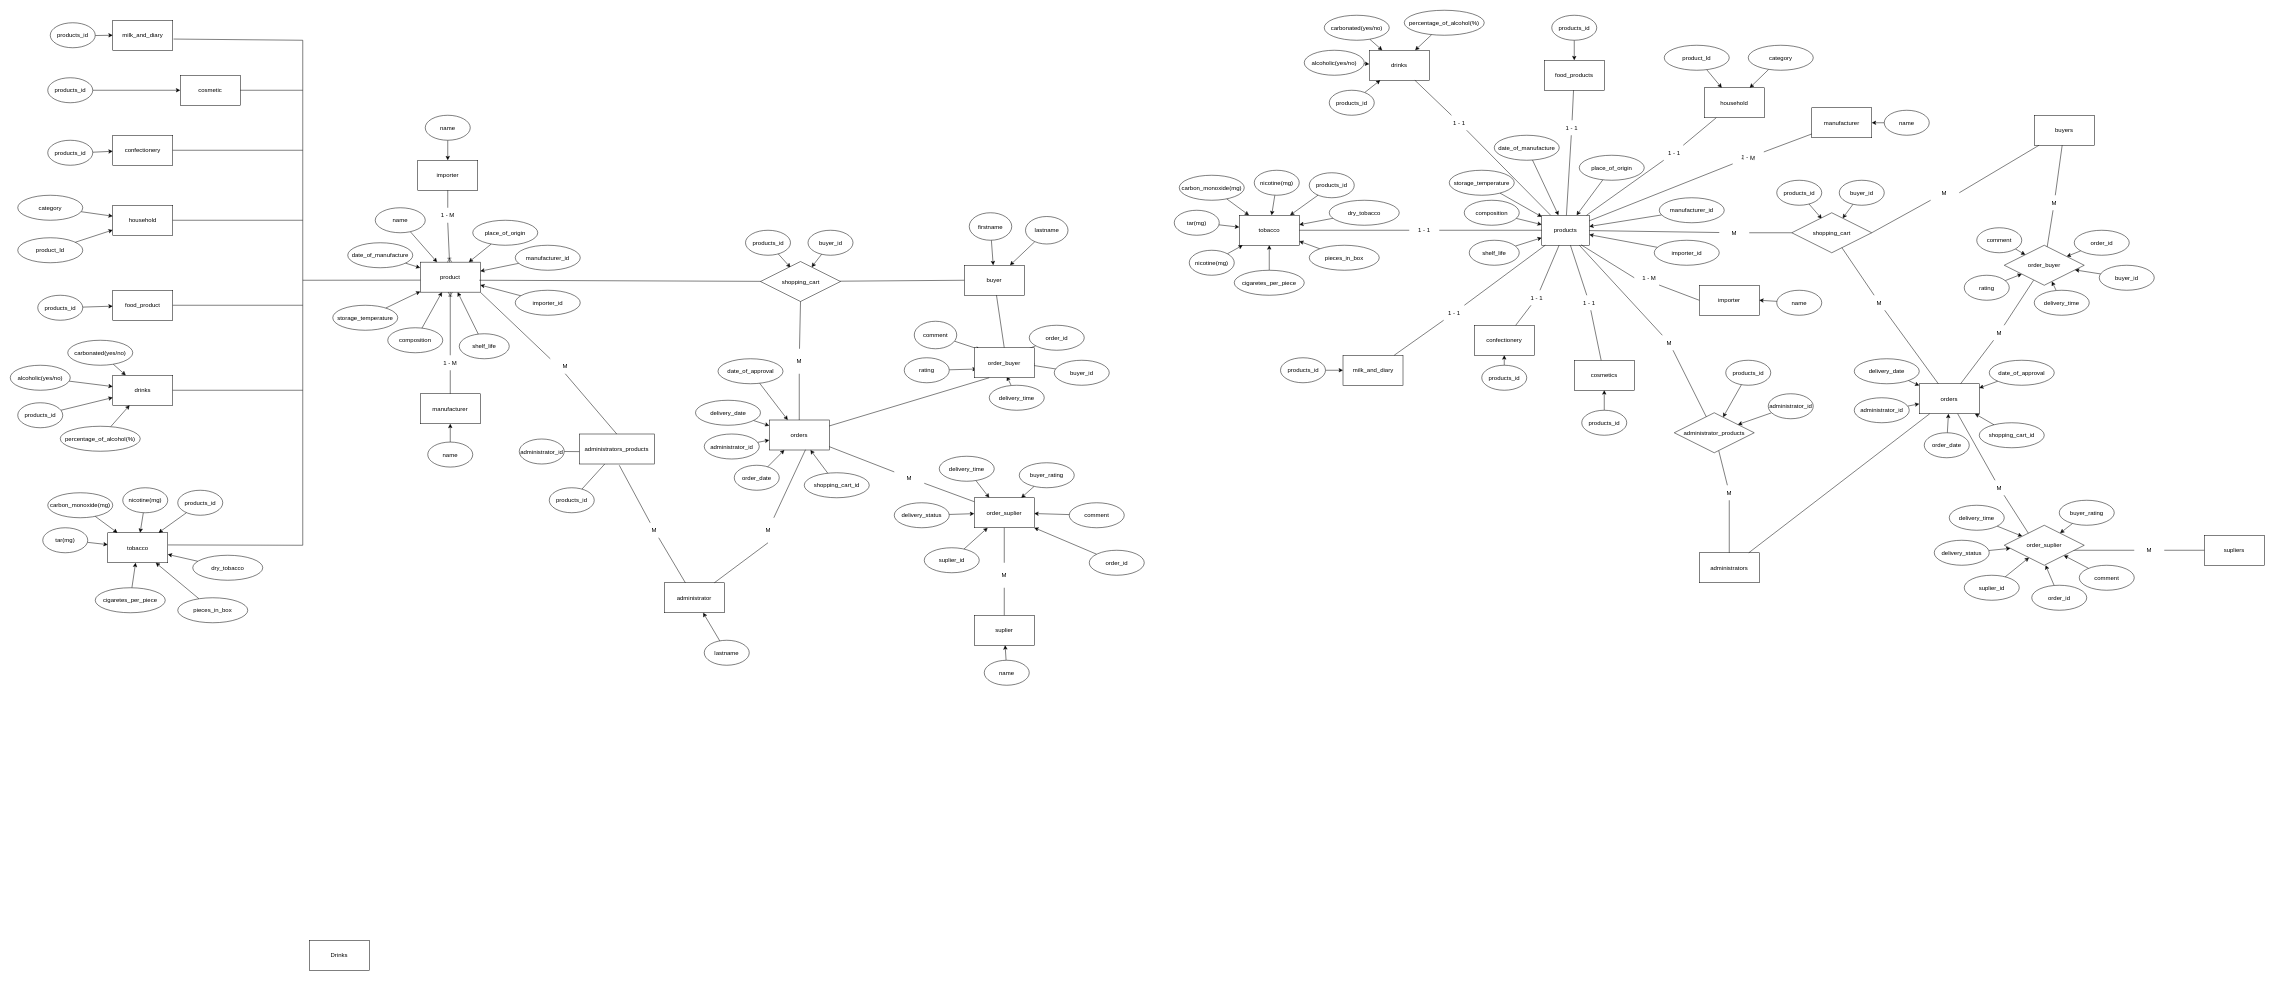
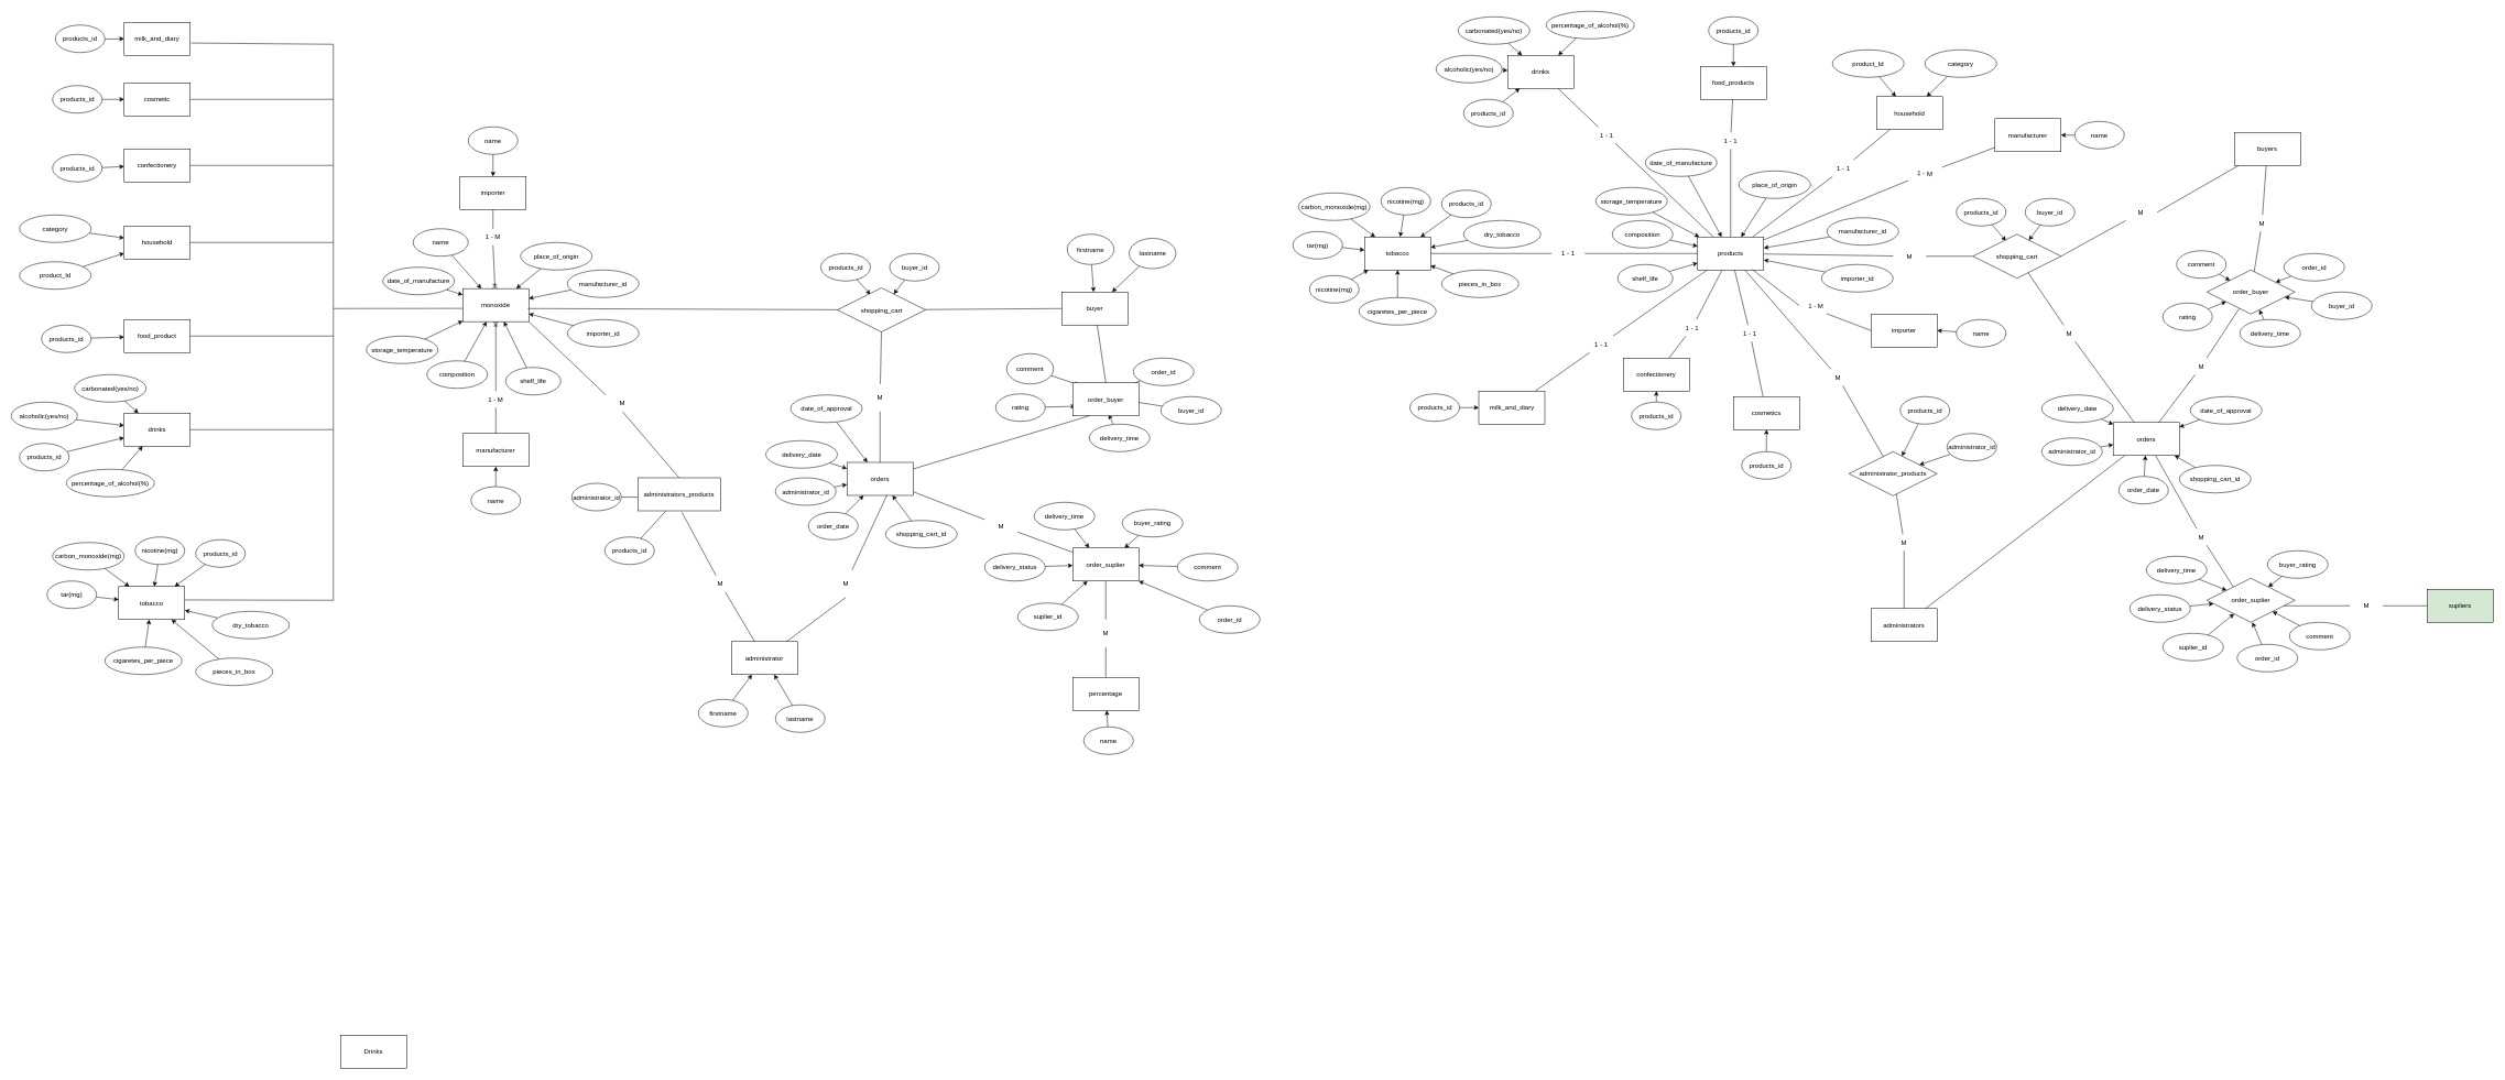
- <mxCell id="194" value="cosmetic" style="rounded=0;whiteSpace=wrap;html=1;" parent="1" vertex="1"><mxGeometry x="360" y="150" width="120" height="60" as="geometry" /></mxCell>
+ <mxCell id="194" value="cosmetic" style="rounded=0;whiteSpace=wrap;html=1;" parent="1" vertex="1"><mxGeometry x="225" y="150" width="120" height="60" as="geometry" /></mxCell>
- <mxCell id="93" value="buyers" style="rounded=0;whiteSpace=wrap;html=1;" parent="1" vertex="1"><mxGeometry x="4068" y="230" width="120" height="60" as="geometry" /></mxCell>
+ <mxCell id="93" value="buyers" style="rounded=0;whiteSpace=wrap;html=1;" parent="1" vertex="1"><mxGeometry x="4058" y="240" width="120" height="60" as="geometry" /></mxCell>
- <mxCell id="2" value="products" style="rounded=0;whiteSpace=wrap;html=1;" parent="1" vertex="1"><mxGeometry x="3083" y="430" width="95" height="60" as="geometry" /></mxCell>
+ <mxCell id="2" value="products" style="rounded=0;whiteSpace=wrap;html=1;" parent="1" vertex="1"><mxGeometry x="3083" y="430" width="120" height="60" as="geometry" /></mxCell>
- <mxCell id="169" value="product" style="rounded=0;whiteSpace=wrap;html=1;" parent="1" vertex="1"><mxGeometry x="840" y="523.81" width="120" height="60" as="geometry" /></mxCell>
+ <mxCell id="169" value="monoxide" style="rounded=0;whiteSpace=wrap;html=1;" parent="1" vertex="1"><mxGeometry x="840" y="523.81" width="120" height="60" as="geometry" /></mxCell>
- <mxCell id="84" value="administrator_products" style="rhombus;whiteSpace=wrap;html=1;" parent="1" vertex="1"><mxGeometry x="3348" y="825" width="160" height="80" as="geometry" /></mxCell>
+ <mxCell id="84" value="administrator_products" style="rhombus;whiteSpace=wrap;html=1;" parent="1" vertex="1"><mxGeometry x="3358" y="820" width="160" height="80" as="geometry" /></mxCell>
- <mxCell id="104" value="supliers" style="rounded=0;whiteSpace=wrap;html=1;" parent="1" vertex="1"><mxGeometry x="4408" y="1070" width="120" height="60" as="geometry" /></mxCell>
+ <mxCell id="104" value="supliers" style="rounded=0;whiteSpace=wrap;html=1;fillColor=#d5e8d4;" parent="1" vertex="1"><mxGeometry x="4408" y="1070" width="120" height="60" as="geometry" /></mxCell>
+ <mxCell id="317" value="" style="edgeStyle=none;html=1;elbow=vertical;" parent="1" source="318" target="255" edge="1"><mxGeometry relative="1" as="geometry" /></mxCell>
- <mxCell id="279" value="suplier" style="rounded=0;whiteSpace=wrap;html=1;" parent="1" vertex="1"><mxGeometry x="1948" y="1230" width="120" height="60" as="geometry" /></mxCell>
+ <mxCell id="279" value="percentage" style="rounded=0;whiteSpace=wrap;html=1;" parent="1" vertex="1"><mxGeometry x="1948" y="1230" width="120" height="60" as="geometry" /></mxCell>
+ <mxCell id="318" value="firstname" style="ellipse;whiteSpace=wrap;html=1;" parent="1" vertex="1"><mxGeometry x="1268" y="1270" width="90" height="50" as="geometry" /></mxCell>
